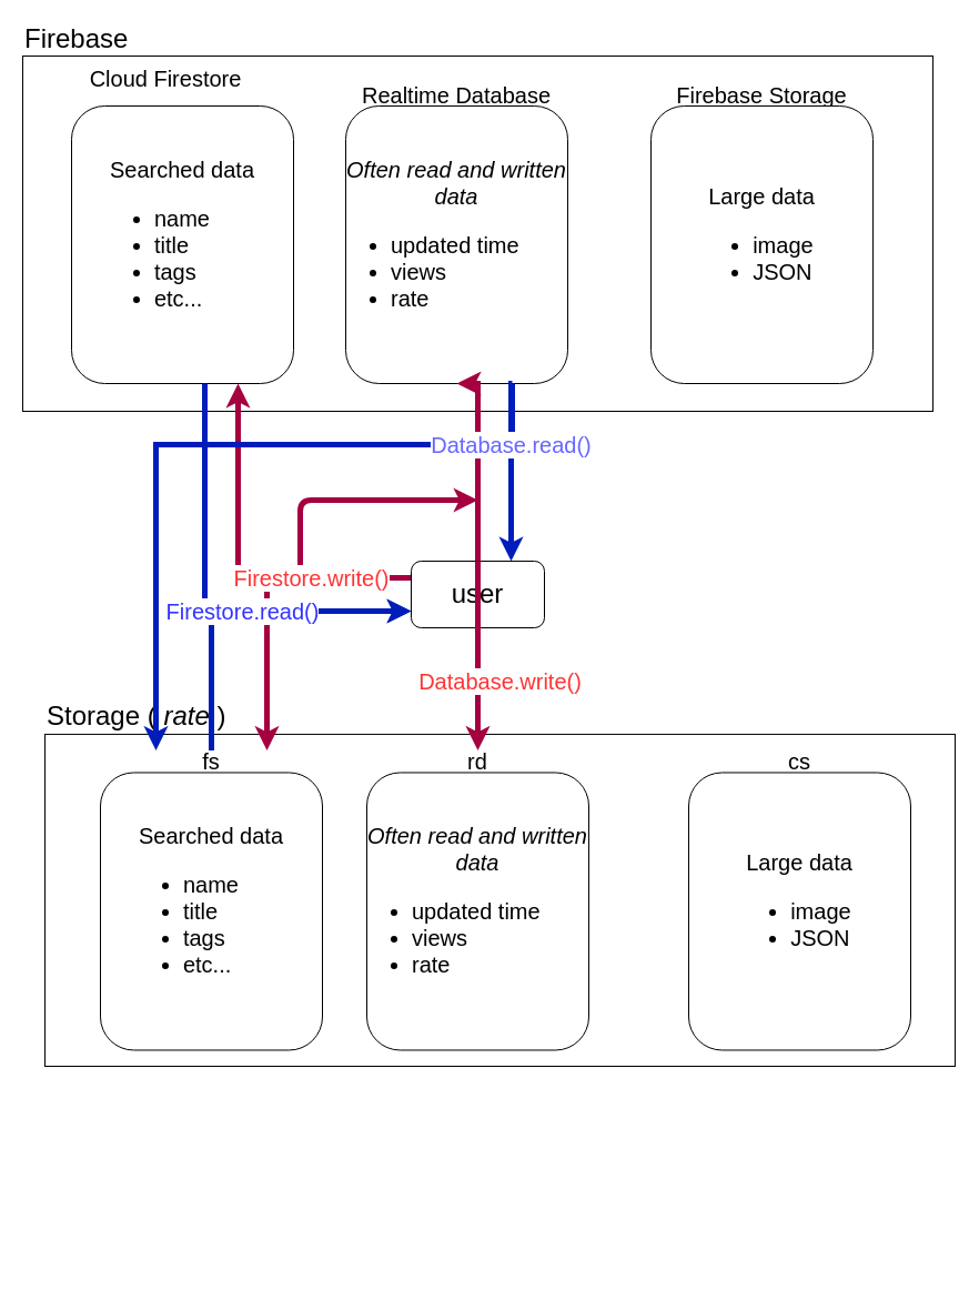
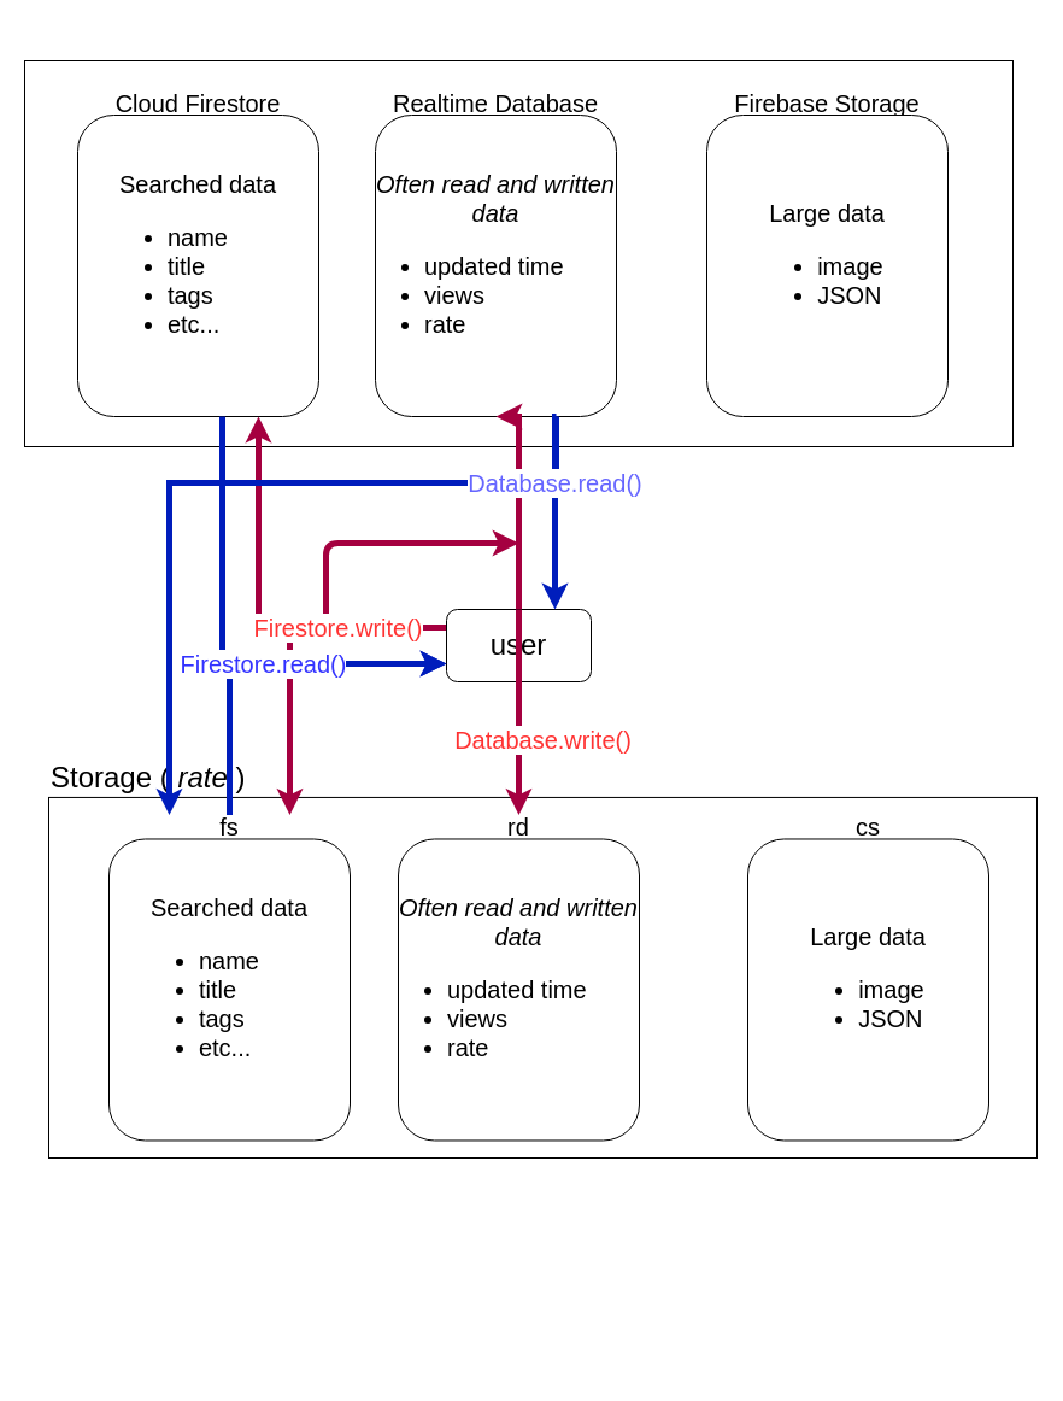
- <mxCell id="5" value="&lt;font style=&quot;font-size: 24px&quot;&gt;Firebase&lt;/font&gt;" style="text;html=1;strokeColor=none;fillColor=none;align=left;verticalAlign=middle;whiteSpace=wrap;rounded=0;" parent="3" vertex="1"><mxGeometry width="820" height="30" as="geometry" /></mxCell>
- <mxCell id="13" value="&lt;font style=&quot;font-size: 20px&quot;&gt;Cloud Firestore&lt;/font&gt;" style="text;html=1;strokeColor=none;fillColor=none;align=center;verticalAlign=middle;whiteSpace=wrap;rounded=0;" parent="3" vertex="1"><mxGeometry x="29" y="40.37" width="200" height="19.63" as="geometry" /></mxCell>
+ <mxCell id="13" value="&lt;font style=&quot;font-size: 20px&quot;&gt;Cloud Firestore&lt;/font&gt;" style="text;html=1;strokeColor=none;fillColor=none;align=center;verticalAlign=middle;whiteSpace=wrap;rounded=0;" parent="3" vertex="1"><mxGeometry x="44" y="55.37" width="200" height="19.63" as="geometry" /></mxCell>
